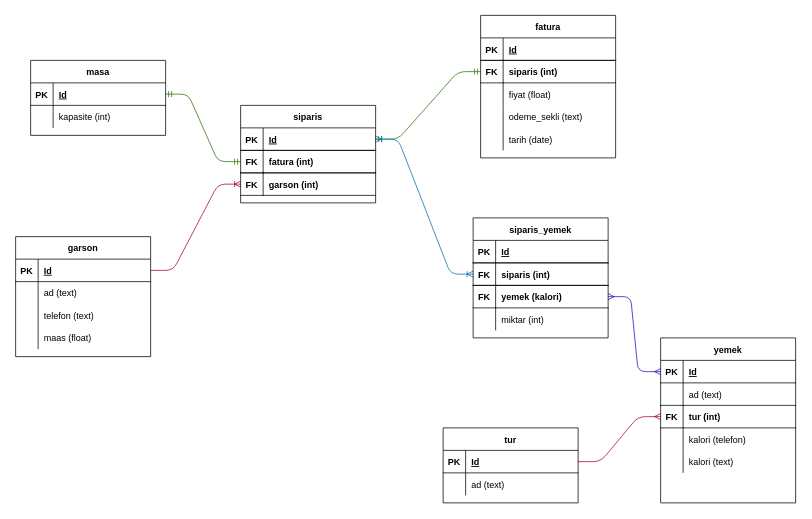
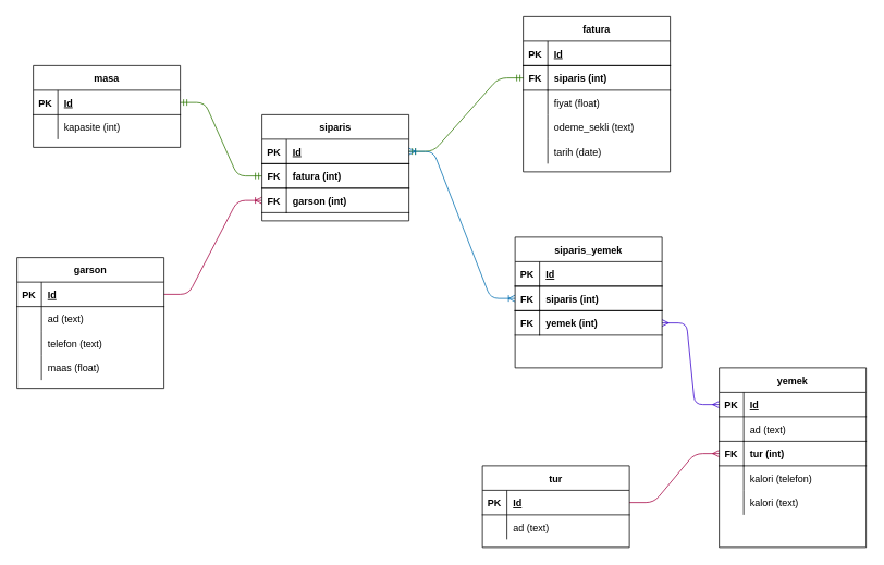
- <mxCell id="65" value="yemek (kalori)" style="shape=partialRectangle;connectable=0;fillColor=none;top=1;left=0;bottom=1;right=0;align=left;spacingLeft=6;overflow=hidden;fontStyle=1" parent="63" vertex="1"><mxGeometry x="30" width="150" height="30" as="geometry" /></mxCell>
+ <mxCell id="65" value="yemek (int)" style="shape=partialRectangle;connectable=0;fillColor=none;top=1;left=0;bottom=1;right=0;align=left;spacingLeft=6;overflow=hidden;fontStyle=1" parent="63" vertex="1"><mxGeometry x="30" width="150" height="30" as="geometry" /></mxCell>
- <mxCell id="68" value="miktar (int)" style="shape=partialRectangle;connectable=0;fillColor=none;top=0;left=0;bottom=0;right=0;align=left;spacingLeft=6;overflow=hidden;" parent="66" vertex="1"><mxGeometry x="30" width="150" height="30" as="geometry" /></mxCell>
